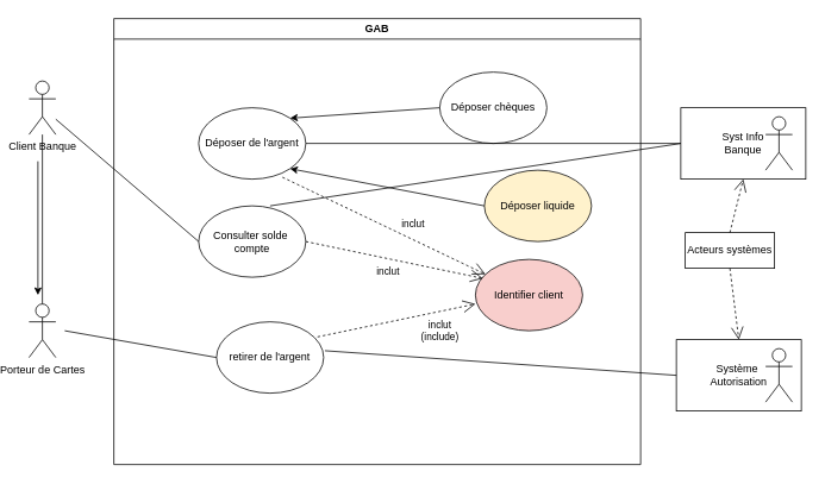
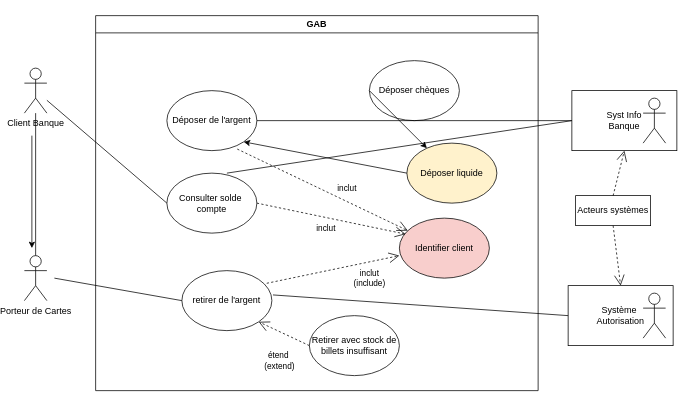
- <mxCell id="7" value="" style="endArrow=classic;html=1;rounded=0;entryX=1;entryY=0;entryDx=0;entryDy=0;exitX=0;exitY=0.5;exitDx=0;exitDy=0;" edge="1" parent="4" source="6" target="5"><mxGeometry width="50" height="50" relative="1" as="geometry"><mxPoint x="275" y="360" as="sourcePoint" /><mxPoint x="325" y="310" as="targetPoint" /></mxGeometry></mxCell>
+ <mxCell id="7" value="" style="endArrow=classic;html=1;rounded=0;exitX=0;exitY=0.5;exitDx=0;exitDy=0;" edge="1" parent="4" source="6" target="8"><mxGeometry width="50" height="50" relative="1" as="geometry"><mxPoint x="275" y="360" as="sourcePoint" /><mxPoint x="325" y="310" as="targetPoint" /></mxGeometry></mxCell>
+ <mxCell id="13" value="étend&amp;nbsp;&lt;br&gt;(extend)" style="endArrow=open;endSize=12;dashed=1;html=1;rounded=0;exitX=0;exitY=0.5;exitDx=0;exitDy=0;entryX=1;entryY=1;entryDx=0;entryDy=0;" edge="1" parent="4" source="12" target="11"><mxGeometry x="-0.258" y="35" width="160" relative="1" as="geometry"><mxPoint x="225" y="300" as="sourcePoint" /><mxPoint x="385" y="300" as="targetPoint" /><mxPoint as="offset" /></mxGeometry></mxCell>
+ <mxCell id="12" value="Retirer avec stock de billets insuffisant" style="ellipse;whiteSpace=wrap;html=1;" vertex="1" parent="4"><mxGeometry x="285" y="400" width="120" height="80" as="geometry" /></mxCell>
